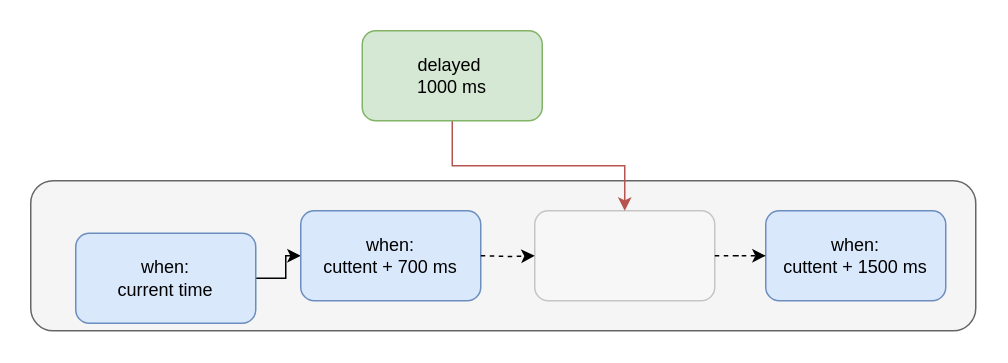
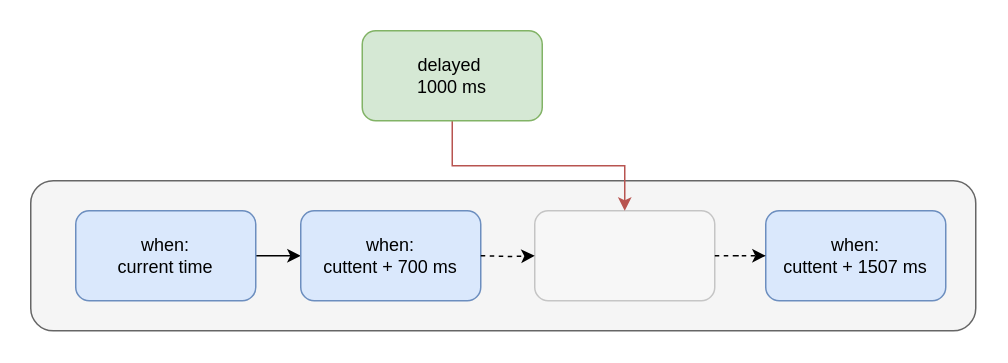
- <mxCell id="7" value="&lt;span&gt;when:&lt;/span&gt;&lt;br&gt;&lt;span&gt;cuttent + 1500 ms&lt;/span&gt;" style="rounded=1;whiteSpace=wrap;html=1;fillColor=#dae8fc;strokeColor=#6c8ebf;" vertex="1" parent="1"><mxGeometry x="510" y="140" width="120" height="60" as="geometry" /></mxCell>
+ <mxCell id="7" value="&lt;span&gt;when:&lt;/span&gt;&lt;br&gt;&lt;span&gt;cuttent + 1507 ms&lt;/span&gt;" style="rounded=1;whiteSpace=wrap;html=1;fillColor=#dae8fc;strokeColor=#6c8ebf;" vertex="1" parent="1"><mxGeometry x="510" y="140" width="120" height="60" as="geometry" /></mxCell>
- <mxCell id="4" value="when: &lt;br&gt;current time" style="rounded=1;whiteSpace=wrap;html=1;fillColor=#dae8fc;strokeColor=#6c8ebf;" vertex="1" parent="1"><mxGeometry x="50" y="155" width="120" height="60" as="geometry" /></mxCell>
+ <mxCell id="4" value="when: &lt;br&gt;current time" style="rounded=1;whiteSpace=wrap;html=1;fillColor=#dae8fc;strokeColor=#6c8ebf;" vertex="1" parent="1"><mxGeometry x="50" y="140" width="120" height="60" as="geometry" /></mxCell>
